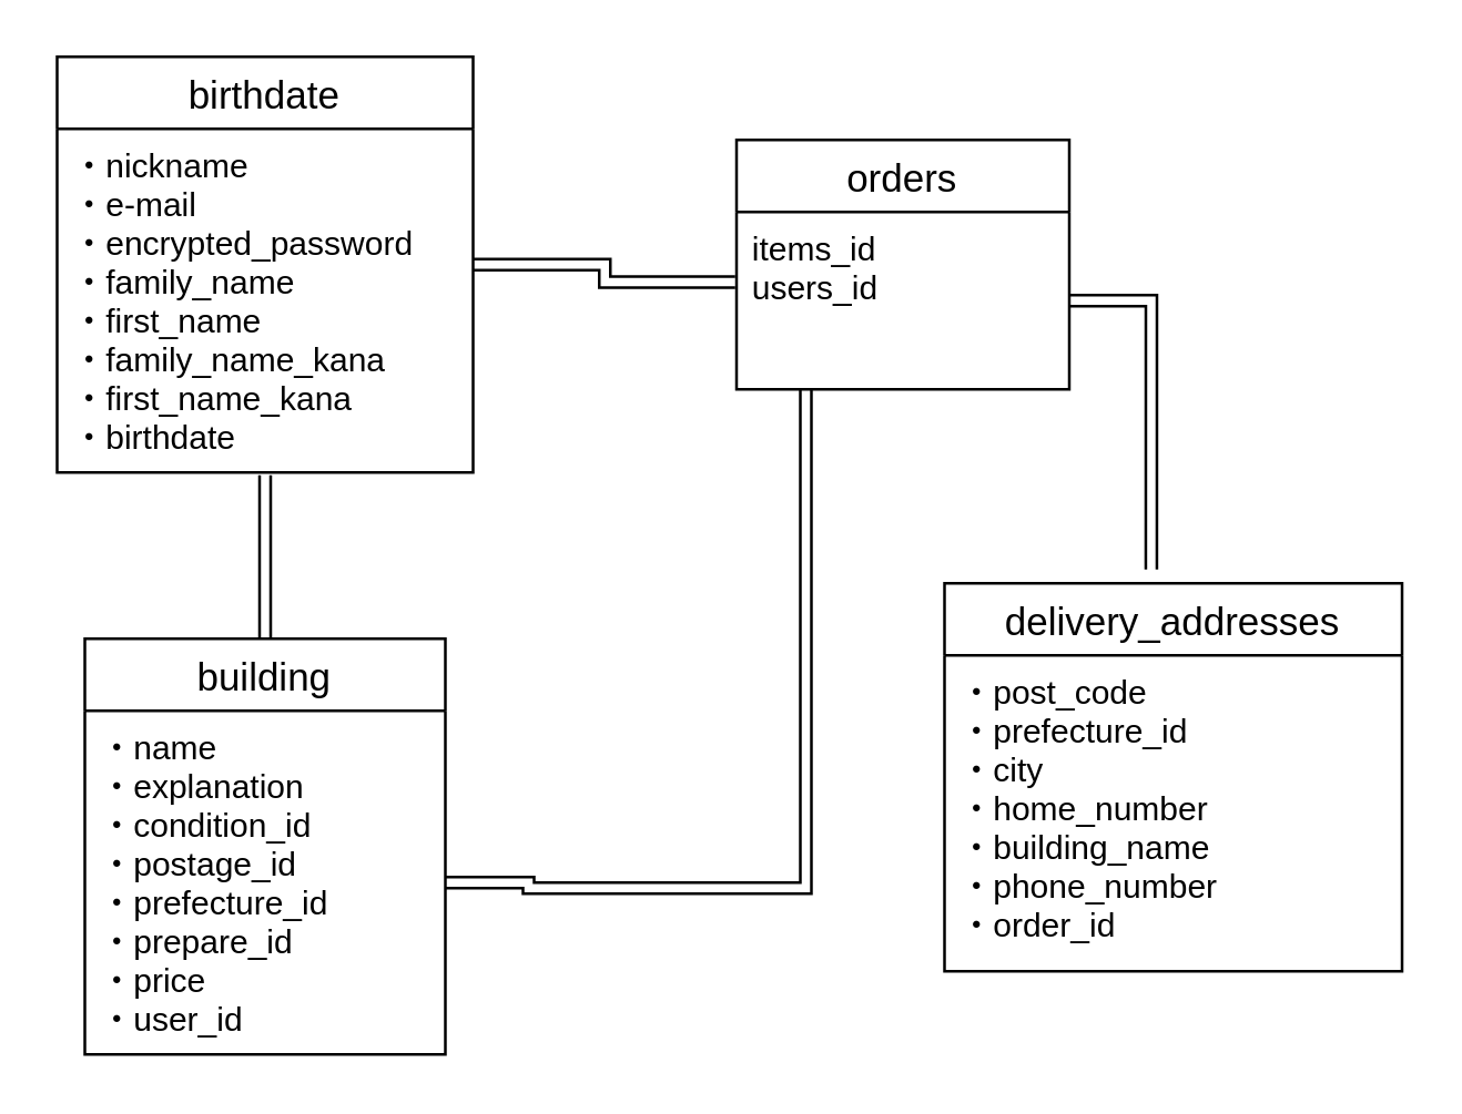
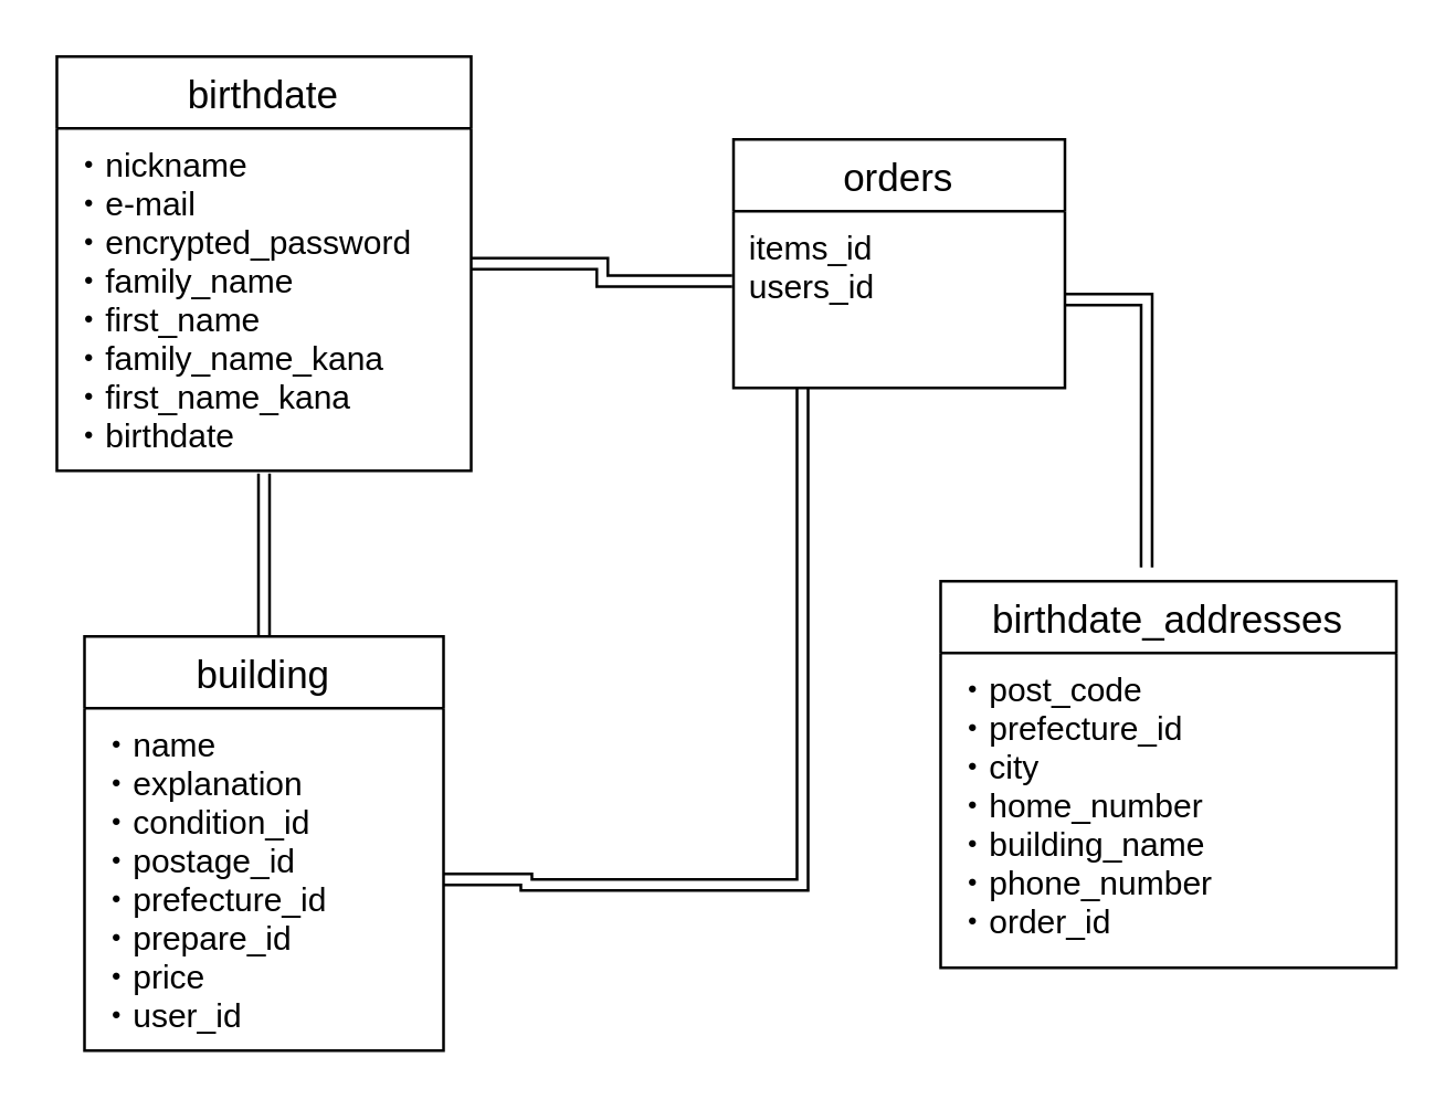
- <mxCell id="5" value="delivery_addresses" style="swimlane;fontStyle=0;childLayout=stackLayout;horizontal=1;startSize=26;horizontalStack=0;resizeParent=1;resizeParentMax=0;resizeLast=0;collapsible=1;marginBottom=0;align=center;fontSize=14;" parent="1" vertex="1"><mxGeometry x="340" y="210" width="165" height="140" as="geometry" /></mxCell>
+ <mxCell id="5" value="birthdate_addresses" style="swimlane;fontStyle=0;childLayout=stackLayout;horizontal=1;startSize=26;horizontalStack=0;resizeParent=1;resizeParentMax=0;resizeLast=0;collapsible=1;marginBottom=0;align=center;fontSize=14;" parent="1" vertex="1"><mxGeometry x="340" y="210" width="165" height="140" as="geometry" /></mxCell>
